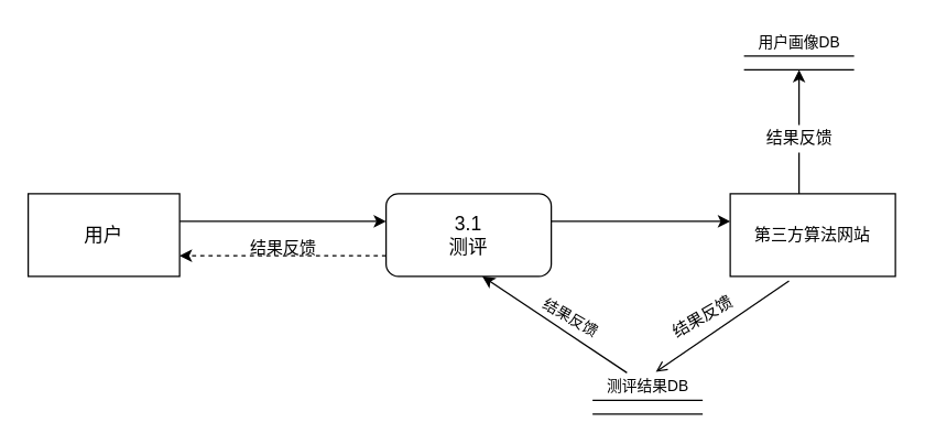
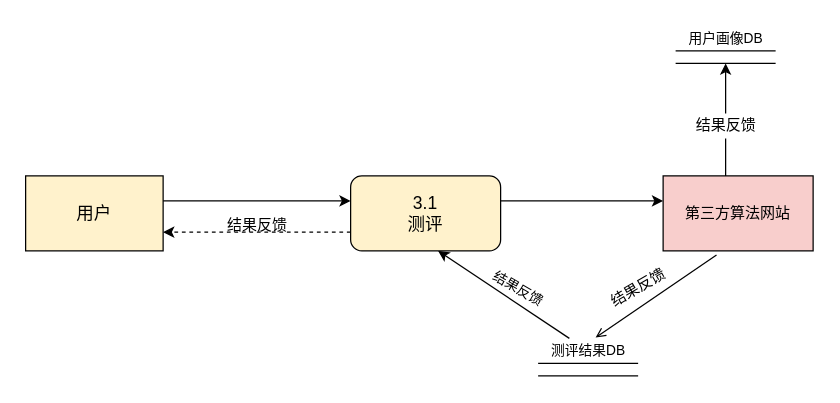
- <mxCell id="2" value="用户" style="rounded=0;whiteSpace=wrap;html=1;fontSize=14;" parent="1" vertex="1"><mxGeometry x="20" y="140" width="110" height="60" as="geometry" /></mxCell>
+ <mxCell id="2" value="用户" style="rounded=0;whiteSpace=wrap;html=1;fontSize=14;fillColor=#fff2cc;" parent="1" vertex="1"><mxGeometry x="20" y="140" width="110" height="60" as="geometry" /></mxCell>
- <mxCell id="4" value="3.1&lt;br&gt;测评" style="rounded=1;whiteSpace=wrap;html=1;fontSize=14;" parent="1" vertex="1"><mxGeometry x="280" y="140" width="120" height="60" as="geometry" /></mxCell>
+ <mxCell id="4" value="3.1&lt;br&gt;测评" style="rounded=1;whiteSpace=wrap;html=1;fontSize=14;fillColor=#fff2cc;" parent="1" vertex="1"><mxGeometry x="280" y="140" width="120" height="60" as="geometry" /></mxCell>
- <mxCell id="7" value="第三方算法网站" style="rounded=0;whiteSpace=wrap;html=1;fontSize=12;" parent="1" vertex="1"><mxGeometry x="530" y="140" width="120" height="60" as="geometry" /></mxCell>
+ <mxCell id="7" value="第三方算法网站" style="rounded=0;whiteSpace=wrap;html=1;fontSize=12;fillColor=#f8cecc;" parent="1" vertex="1"><mxGeometry x="530" y="140" width="120" height="60" as="geometry" /></mxCell>
